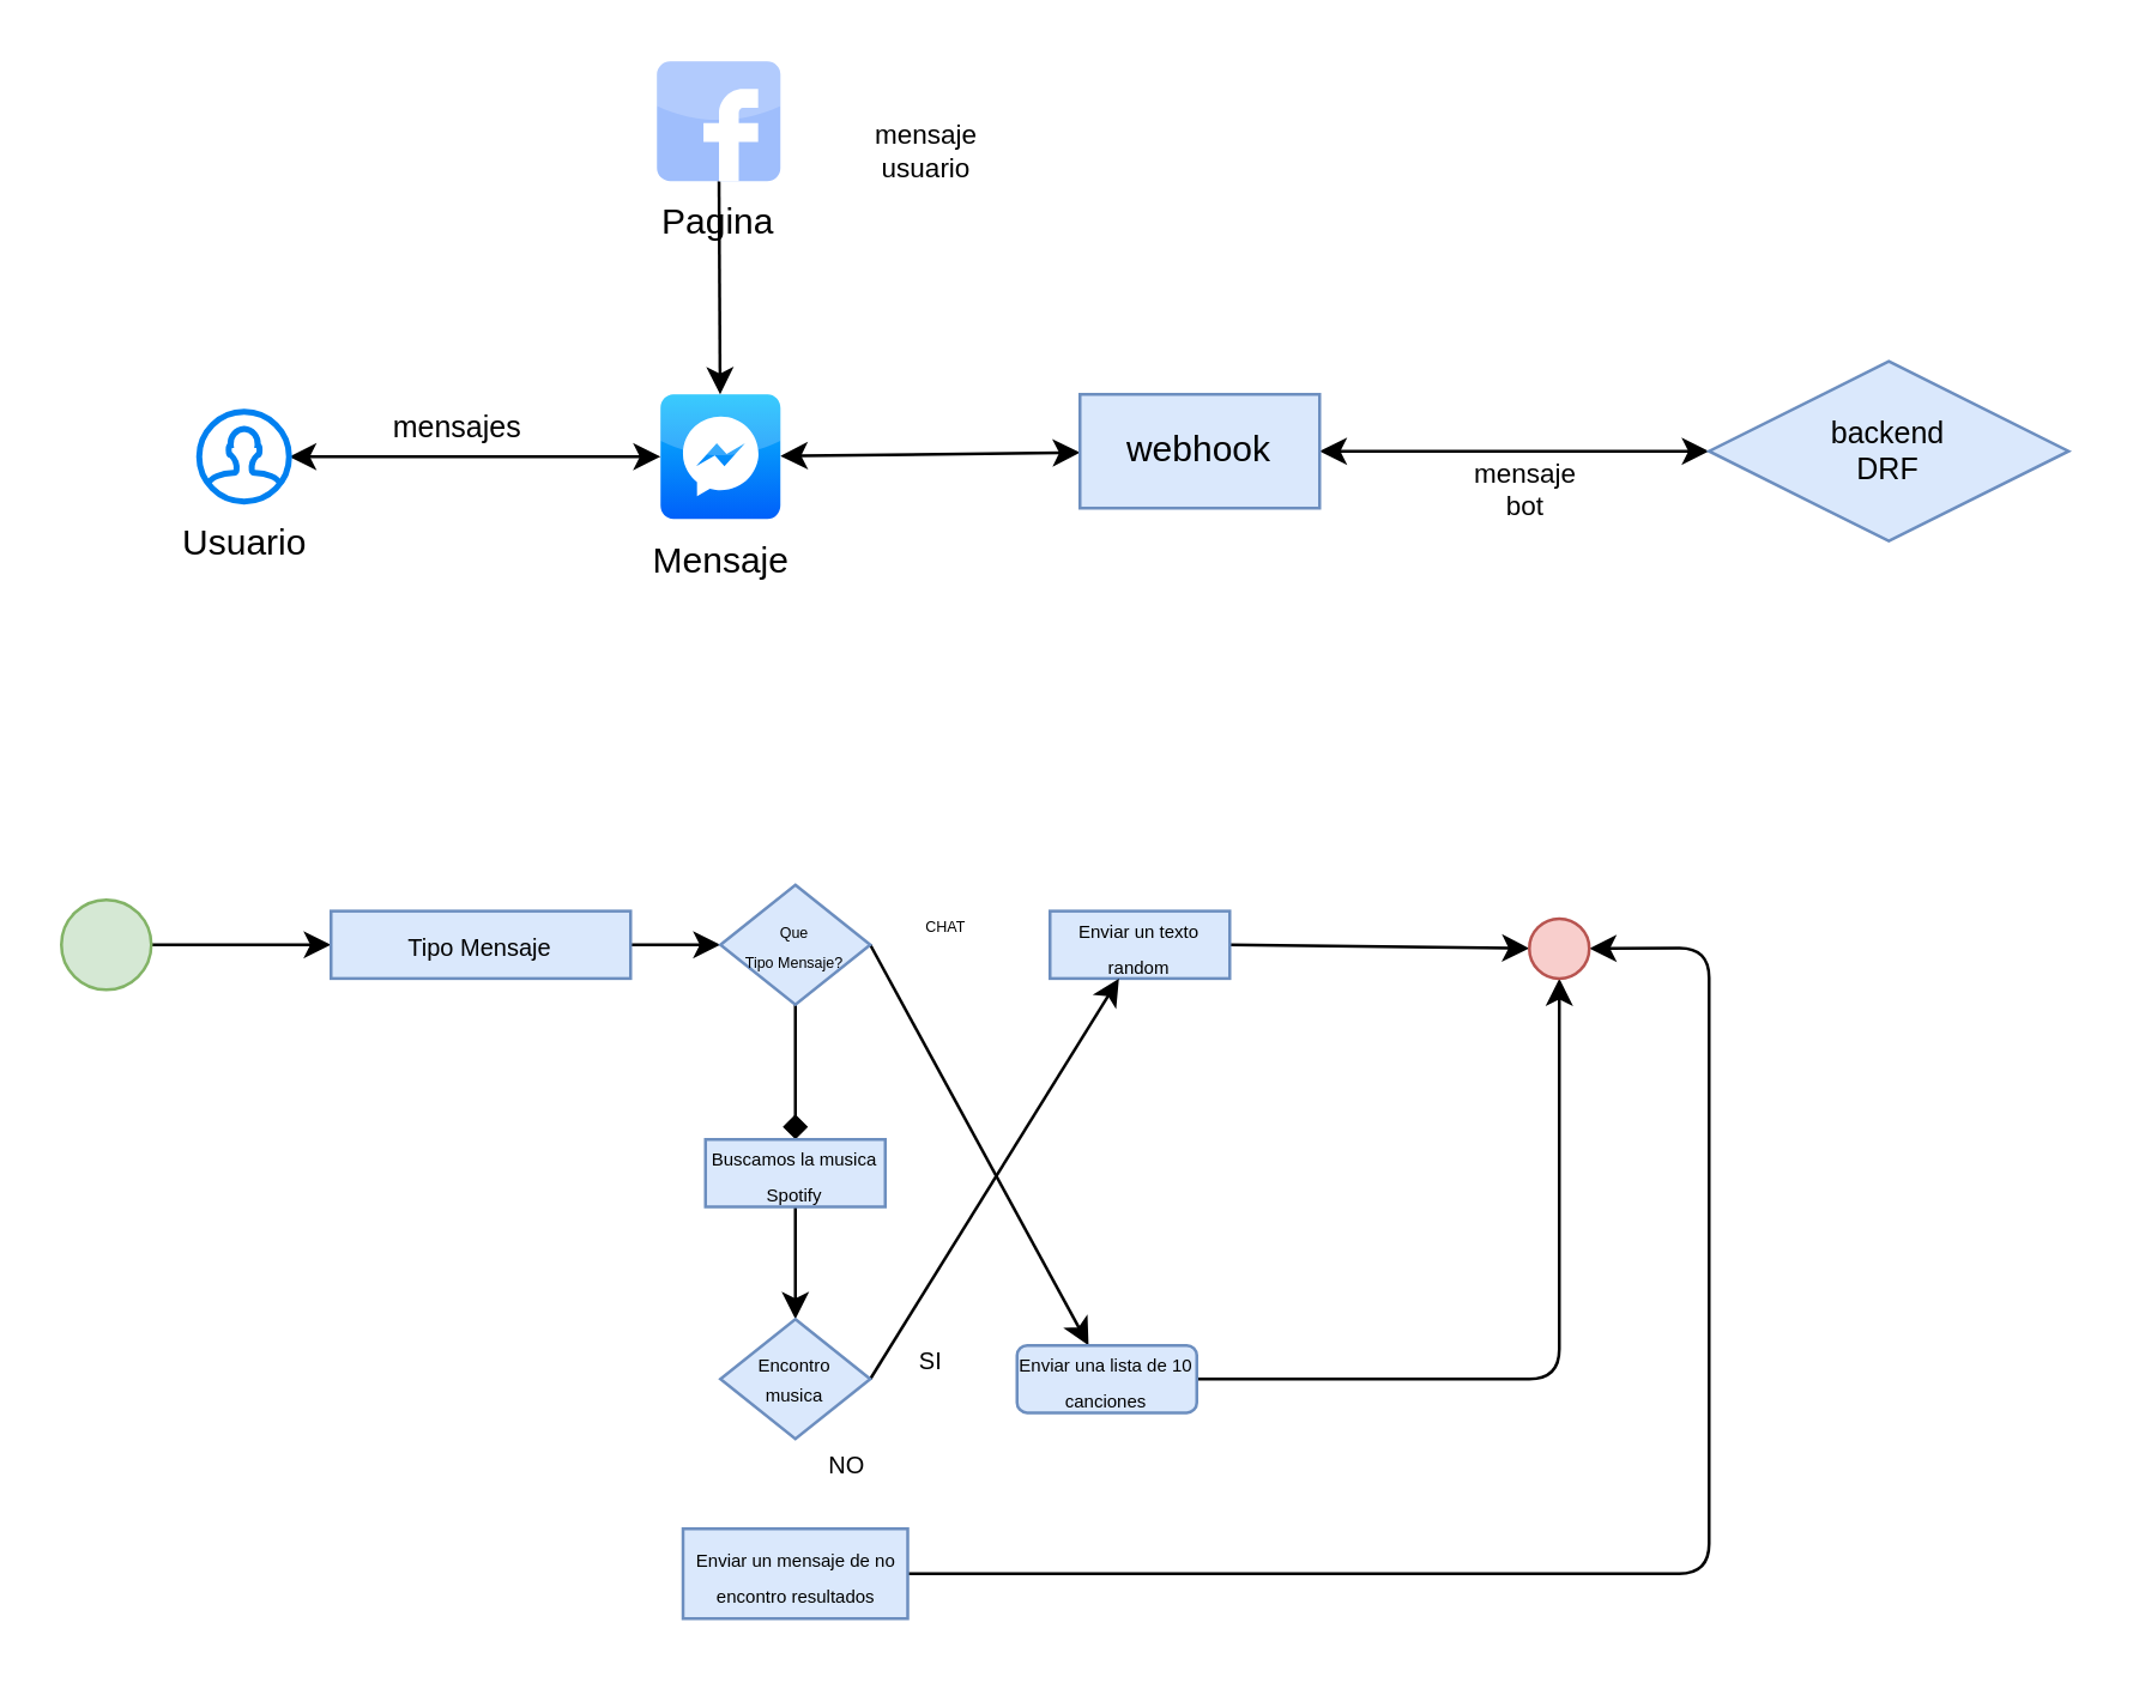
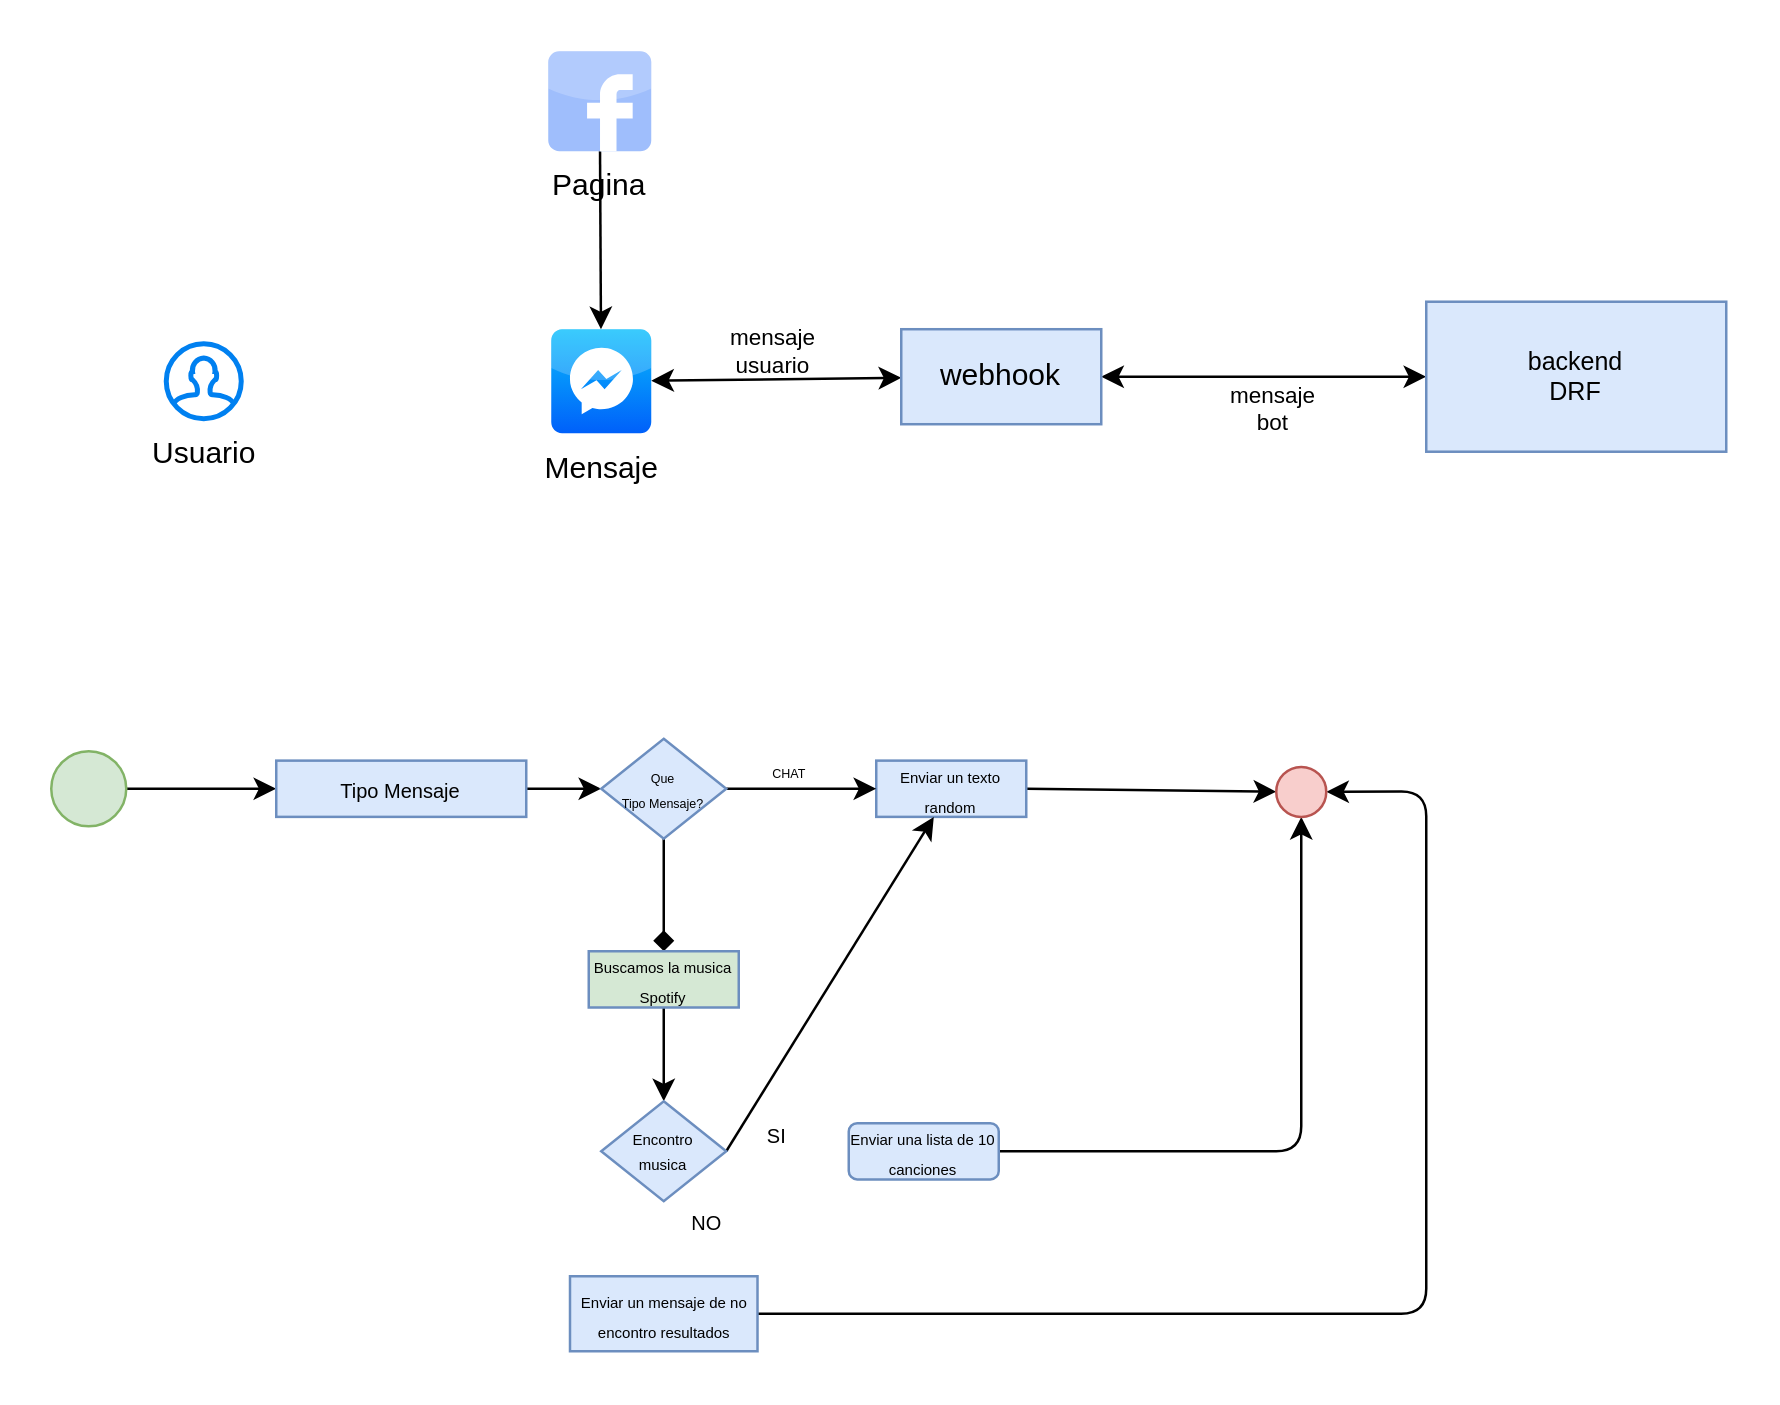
- <mxCell id="11" value="mensaje&lt;br&gt;usuario" style="text;html=1;strokeColor=none;fillColor=none;align=center;verticalAlign=middle;whiteSpace=wrap;rounded=0;fontSize=9;" vertex="1" parent="1"><mxGeometry x="279" y="40" width="60" height="19.38" as="geometry" /></mxCell>
+ <mxCell id="11" value="mensaje&lt;br&gt;usuario" style="text;html=1;strokeColor=none;fillColor=none;align=center;verticalAlign=middle;whiteSpace=wrap;rounded=0;fontSize=9;" vertex="1" parent="1"><mxGeometry x="279" y="130" width="60" height="19.38" as="geometry" /></mxCell>
- <mxCell id="12" value="backend&lt;br&gt;DRF" style="rhombus;whiteSpace=wrap;html=1;fontSize=10;fillColor=#dae8fc;strokeColor=#6c8ebf;" vertex="1" parent="1"><mxGeometry x="570" y="120.19" width="120" height="60" as="geometry" /></mxCell>
+ <mxCell id="12" value="backend&lt;br&gt;DRF" style="rounded=0;whiteSpace=wrap;html=1;fontSize=10;fillColor=#dae8fc;strokeColor=#6c8ebf;" vertex="1" parent="1"><mxGeometry x="570" y="120.19" width="120" height="60" as="geometry" /></mxCell>
- <mxCell id="2" style="edgeStyle=none;html=1;startArrow=classic;startFill=1;" edge="1" parent="1" source="4" target="6"><mxGeometry relative="1" as="geometry"><mxPoint x="230" y="152" as="targetPoint" /></mxGeometry></mxCell>
- <mxCell id="3" value="&lt;font style=&quot;font-size: 10px;&quot;&gt;mensajes&lt;/font&gt;" style="edgeLabel;html=1;align=center;verticalAlign=middle;resizable=0;points=[];" vertex="1" connectable="0" parent="2"><mxGeometry x="-0.117" y="2" relative="1" as="geometry"><mxPoint y="-9" as="offset" /></mxGeometry></mxCell>
- <mxCell id="20" style="edgeStyle=none;html=1;exitX=1;exitY=0.5;exitDx=0;exitDy=0;fontSize=5;startArrow=none;startFill=0;" edge="1" parent="1" source="22" target="29"><mxGeometry relative="1" as="geometry" /></mxCell>
+ <mxCell id="20" style="edgeStyle=none;html=1;exitX=1;exitY=0.5;exitDx=0;exitDy=0;entryX=0;entryY=0.5;entryDx=0;entryDy=0;fontSize=5;startArrow=none;startFill=0;" edge="1" parent="1" source="22" target="19"><mxGeometry relative="1" as="geometry" /></mxCell>
- <mxCell id="25" value="&lt;font style=&quot;font-size: 6px;&quot;&gt;Buscamos la musica&lt;br&gt;Spotify&lt;br&gt;&lt;/font&gt;" style="rounded=0;whiteSpace=wrap;html=1;fontSize=10;fillColor=#dae8fc;strokeColor=#6c8ebf;" vertex="1" parent="1"><mxGeometry x="235" y="380" width="60" height="22.5" as="geometry" /></mxCell>
+ <mxCell id="25" value="&lt;font style=&quot;font-size: 6px;&quot;&gt;Buscamos la musica&lt;br&gt;Spotify&lt;br&gt;&lt;/font&gt;" style="rounded=0;whiteSpace=wrap;html=1;fontSize=10;fillColor=#d5e8d4;strokeColor=#6c8ebf;" vertex="1" parent="1"><mxGeometry x="235" y="380" width="60" height="22.5" as="geometry" /></mxCell>
